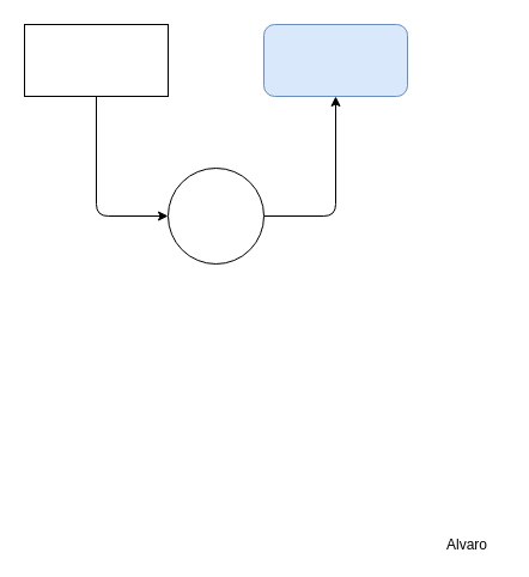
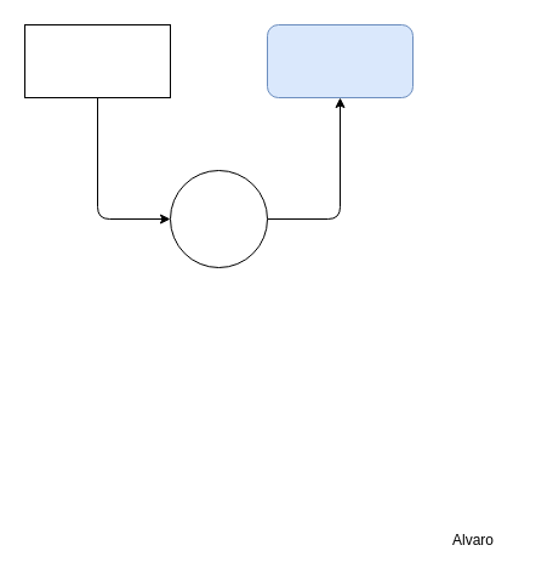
- <mxCell id="7" value="Alvaro" style="text;html=1;strokeColor=none;fillColor=none;align=center;verticalAlign=middle;whiteSpace=wrap;rounded=0;" parent="1" vertex="1"><mxGeometry x="360" y="440" width="60" height="30" as="geometry" /></mxCell>
+ <mxCell id="7" value="Alvaro" style="text;html=1;strokeColor=none;fillColor=none;align=center;verticalAlign=middle;whiteSpace=wrap;rounded=0;" parent="1" vertex="1"><mxGeometry x="360" y="430" width="60" height="30" as="geometry" /></mxCell>
